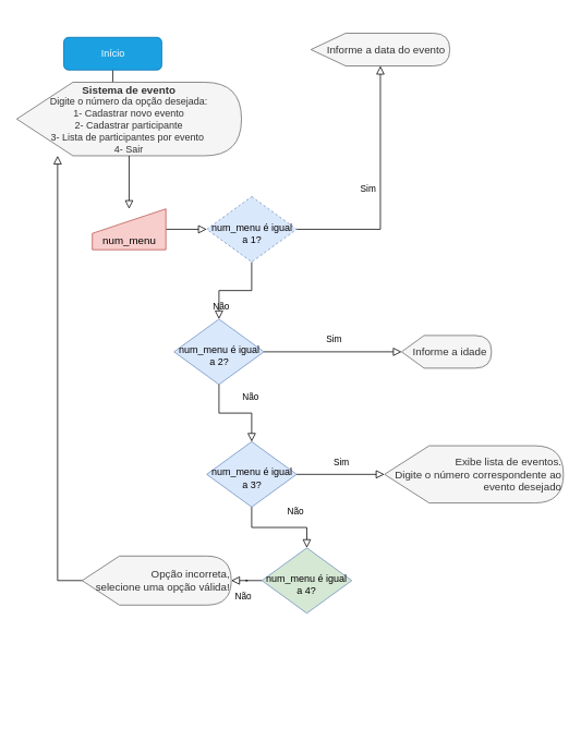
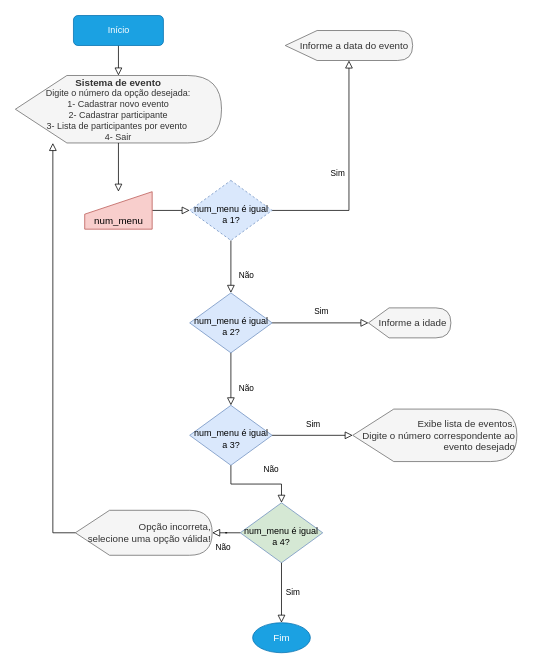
- <mxCell id="3" value="Início" style="rounded=1;whiteSpace=wrap;html=1;fontSize=12;glass=0;strokeWidth=1;shadow=0;fillColor=#1ba1e2;strokeColor=#006EAF;fontColor=#ffffff;" parent="1" vertex="1"><mxGeometry x="77.5" y="45" width="120" height="40" as="geometry" /></mxCell>
+ <mxCell id="3" value="Início" style="rounded=1;whiteSpace=wrap;html=1;fontSize=12;glass=0;strokeWidth=1;shadow=0;fillColor=#1ba1e2;strokeColor=#006EAF;fontColor=#ffffff;" parent="1" vertex="1"><mxGeometry x="97.5" y="20" width="120" height="40" as="geometry" /></mxCell>
- <mxCell id="12" value="&lt;br&gt;num_menu é igual a 2?" style="rhombus;whiteSpace=wrap;html=1;shadow=0;fontFamily=Helvetica;fontSize=12;align=center;strokeWidth=1;spacing=6;spacingTop=-4;fillColor=#dae8fc;strokeColor=#6c8ebf;verticalAlign=middle;" vertex="1" parent="1"><mxGeometry x="212.5" y="390" width="110" height="80" as="geometry" /></mxCell>
+ <mxCell id="12" value="&lt;br&gt;num_menu é igual a 2?" style="rhombus;whiteSpace=wrap;html=1;shadow=0;fontFamily=Helvetica;fontSize=12;align=center;strokeWidth=1;spacing=6;spacingTop=-4;fillColor=#dae8fc;strokeColor=#6c8ebf;verticalAlign=middle;" vertex="1" parent="1"><mxGeometry x="252.5" y="390" width="110" height="80" as="geometry" /></mxCell>
+ <mxCell id="25" value="Sim" style="edgeStyle=orthogonalEdgeStyle;rounded=0;html=1;jettySize=auto;orthogonalLoop=1;fontSize=11;endArrow=block;endFill=0;endSize=8;strokeWidth=1;shadow=0;labelBackgroundColor=none;" edge="1" parent="1" source="21" target="19"><mxGeometry x="0.008" y="15" relative="1" as="geometry"><mxPoint as="offset" /><mxPoint x="372.5" y="590" as="sourcePoint" /><mxPoint x="480" y="645.04" as="targetPoint" /></mxGeometry></mxCell>
+ <mxCell id="19" value="Fim" style="ellipse;whiteSpace=wrap;html=1;fontSize=13;fillColor=#1ba1e2;strokeColor=#006EAF;fontColor=#ffffff;" vertex="1" parent="1"><mxGeometry x="336.5" y="830" width="77" height="40" as="geometry" /></mxCell>
